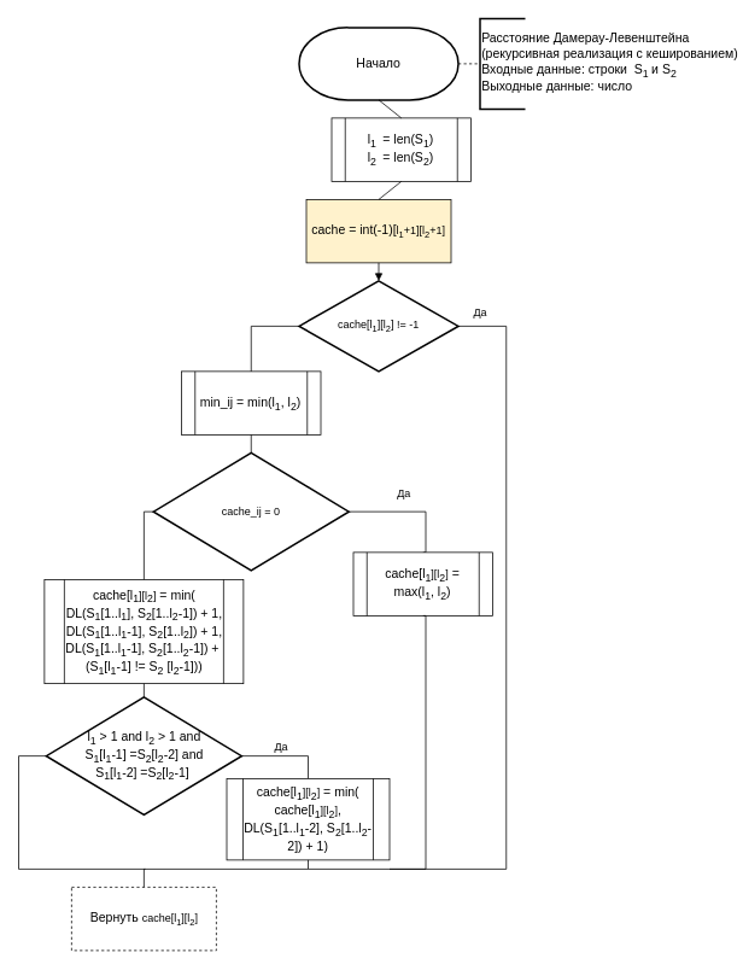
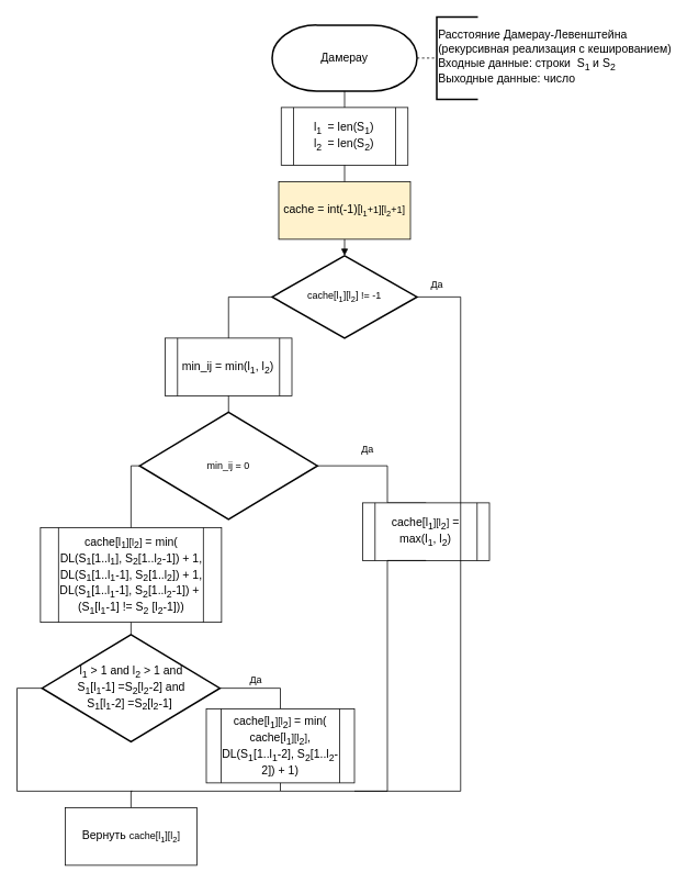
- <mxCell id="2" value="&lt;font style=&quot;font-size: 14px;&quot;&gt;Начало&lt;/font&gt;" style="strokeWidth=2;html=1;shape=mxgraph.flowchart.terminator;whiteSpace=wrap;" vertex="1" parent="1"><mxGeometry x="330" y="30" width="176" height="80" as="geometry" /></mxCell>
+ <mxCell id="2" value="&lt;font style=&quot;font-size: 14px;&quot;&gt;Дамерау&lt;/font&gt;" style="strokeWidth=2;html=1;shape=mxgraph.flowchart.terminator;whiteSpace=wrap;" vertex="1" parent="1"><mxGeometry x="330" y="30" width="176" height="80" as="geometry" /></mxCell>
- <mxCell id="5" value="&lt;font style=&quot;font-size: 14px;&quot;&gt;l&lt;sub&gt;1&amp;nbsp;&lt;/sub&gt;&amp;nbsp;= len(S&lt;sub style=&quot;&quot;&gt;1&lt;/sub&gt;)&lt;br&gt;l&lt;sub&gt;2&amp;nbsp;&lt;/sub&gt;&amp;nbsp;= len(S&lt;sub&gt;2&lt;/sub&gt;)&lt;br&gt;&lt;/font&gt;" style="shape=process;whiteSpace=wrap;html=1;backgroundOutline=1;" vertex="1" parent="1"><mxGeometry x="366" y="130" width="154" height="70" as="geometry" /></mxCell>
+ <mxCell id="5" value="&lt;font style=&quot;font-size: 14px;&quot;&gt;l&lt;sub&gt;1&amp;nbsp;&lt;/sub&gt;&amp;nbsp;= len(S&lt;sub style=&quot;&quot;&gt;1&lt;/sub&gt;)&lt;br&gt;l&lt;sub&gt;2&amp;nbsp;&lt;/sub&gt;&amp;nbsp;= len(S&lt;sub&gt;2&lt;/sub&gt;)&lt;br&gt;&lt;/font&gt;" style="shape=process;whiteSpace=wrap;html=1;backgroundOutline=1;" vertex="1" parent="1"><mxGeometry x="341" y="130" width="154" height="70" as="geometry" /></mxCell>
- <mxCell id="7" value="cache_ij = 0" style="strokeWidth=2;html=1;shape=mxgraph.flowchart.decision;whiteSpace=wrap;" vertex="1" parent="1"><mxGeometry x="169" y="500" width="216" height="130" as="geometry" /></mxCell>
+ <mxCell id="7" value="min_ij = 0" style="strokeWidth=2;html=1;shape=mxgraph.flowchart.decision;whiteSpace=wrap;" vertex="1" parent="1"><mxGeometry x="169" y="500" width="216" height="130" as="geometry" /></mxCell>
- <mxCell id="11" value="&lt;font style=&quot;font-size: 14px;&quot;&gt;cache[l&lt;sub&gt;1&lt;/sub&gt;&lt;span style=&quot;font-size: 12px;&quot;&gt;][l&lt;/span&gt;&lt;sub&gt;2&lt;/sub&gt;&lt;span style=&quot;font-size: 12px;&quot;&gt;]&lt;/span&gt;&amp;nbsp;= max(l&lt;sub&gt;1&lt;/sub&gt;, l&lt;sub&gt;2&lt;/sub&gt;)&lt;br&gt;&lt;/font&gt;" style="shape=process;whiteSpace=wrap;html=1;backgroundOutline=1;" vertex="1" parent="1"><mxGeometry x="390" y="610" width="154" height="70" as="geometry" /></mxCell>
+ <mxCell id="11" value="&lt;font style=&quot;font-size: 14px;&quot;&gt;cache[l&lt;sub&gt;1&lt;/sub&gt;&lt;span style=&quot;font-size: 12px;&quot;&gt;][l&lt;/span&gt;&lt;sub&gt;2&lt;/sub&gt;&lt;span style=&quot;font-size: 12px;&quot;&gt;]&lt;/span&gt;&amp;nbsp;= max(l&lt;sub&gt;1&lt;/sub&gt;, l&lt;sub&gt;2&lt;/sub&gt;)&lt;br&gt;&lt;/font&gt;" style="shape=process;whiteSpace=wrap;html=1;backgroundOutline=1;" vertex="1" parent="1"><mxGeometry x="440" y="610" width="154" height="70" as="geometry" /></mxCell>
- <mxCell id="23" value="&lt;span style=&quot;font-size: 14px;&quot;&gt;Вернуть&amp;nbsp;&lt;/span&gt;cache[l&lt;sub&gt;1&lt;/sub&gt;][l&lt;sub&gt;2&lt;/sub&gt;]" style="rounded=0;whiteSpace=wrap;html=1;dashed=1;" vertex="1" parent="1"><mxGeometry x="78.5" y="980" width="160" height="70" as="geometry" /></mxCell>
+ <mxCell id="23" value="&lt;span style=&quot;font-size: 14px;&quot;&gt;Вернуть&amp;nbsp;&lt;/span&gt;cache[l&lt;sub&gt;1&lt;/sub&gt;][l&lt;sub&gt;2&lt;/sub&gt;]" style="rounded=0;whiteSpace=wrap;html=1;" vertex="1" parent="1"><mxGeometry x="78.5" y="980" width="160" height="70" as="geometry" /></mxCell>
